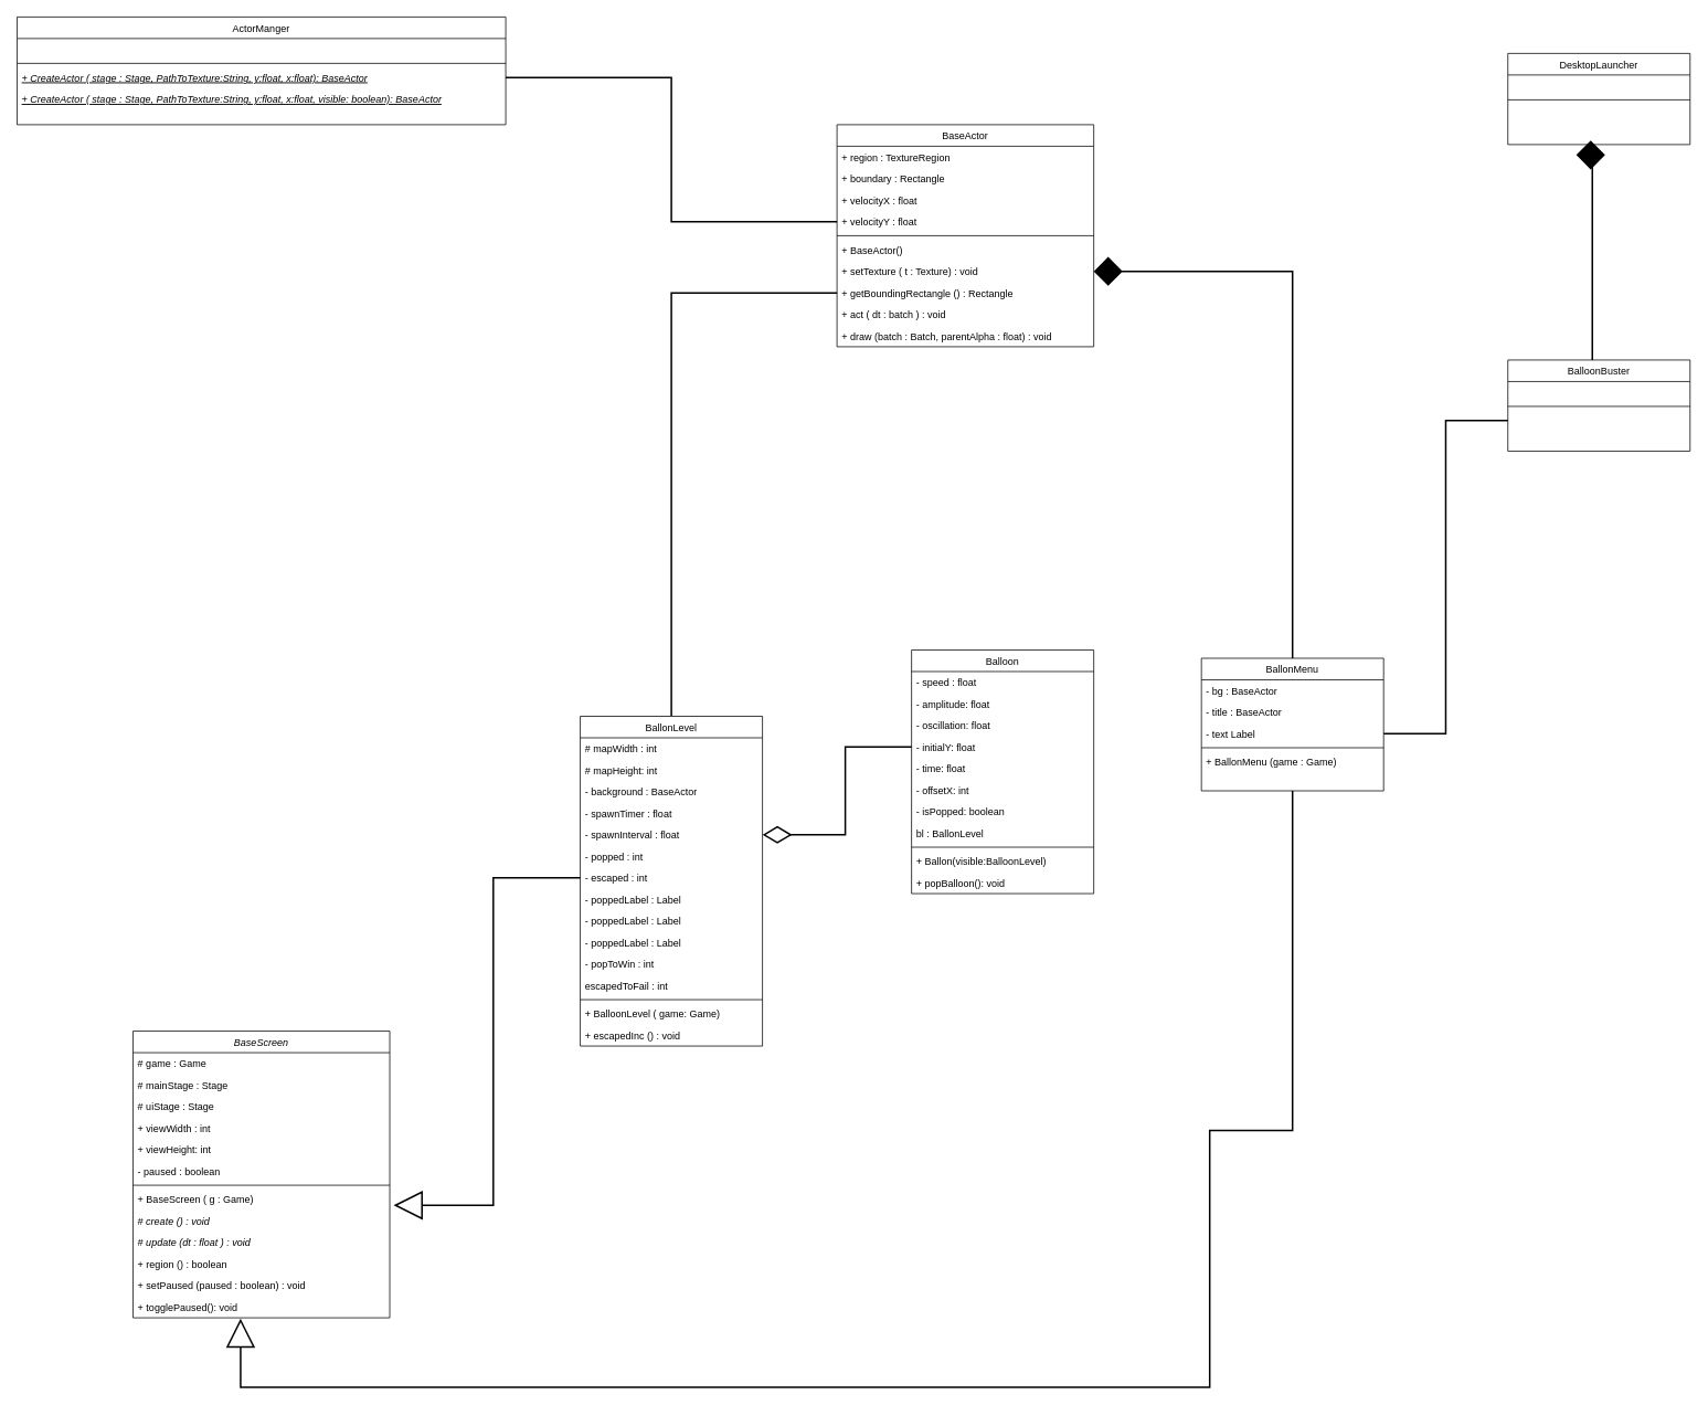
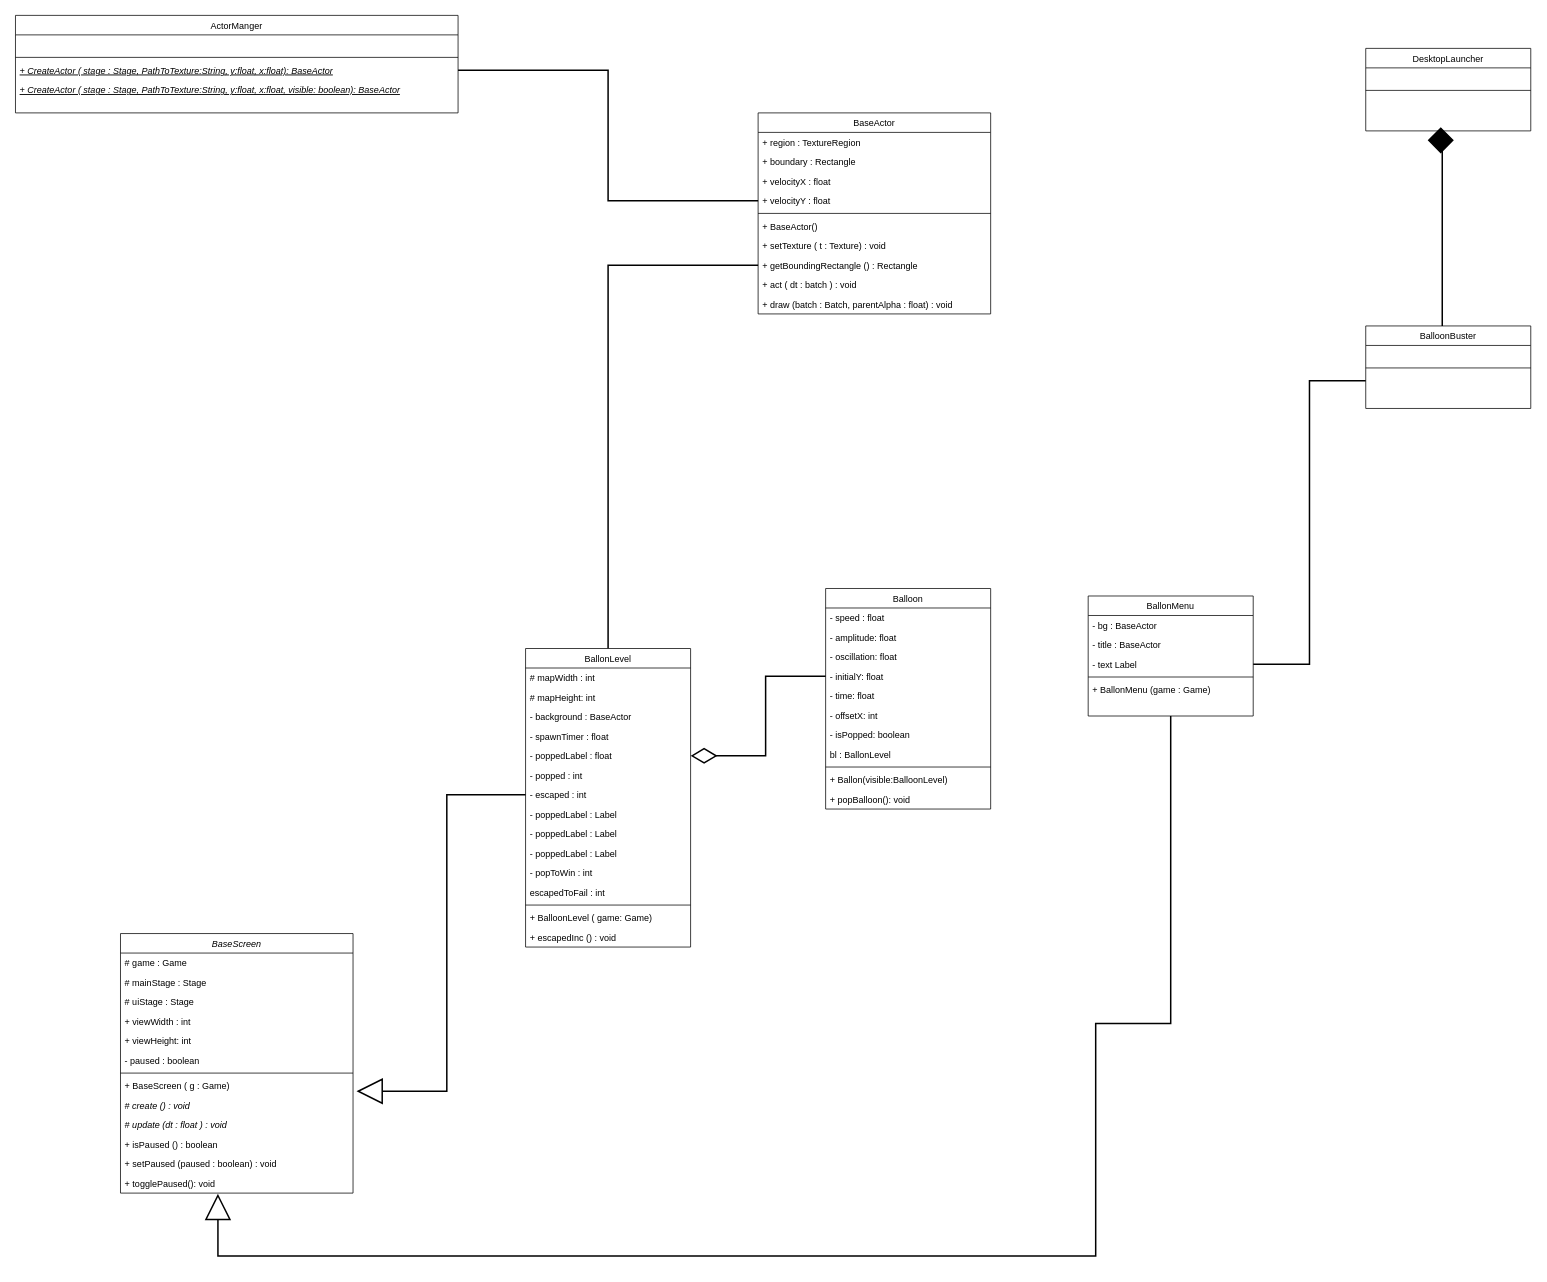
- <mxCell id="41" style="edgeStyle=orthogonalEdgeStyle;rounded=0;orthogonalLoop=1;jettySize=auto;html=1;exitX=0.5;exitY=0;exitDx=0;exitDy=0;entryX=1;entryY=0.5;entryDx=0;entryDy=0;endArrow=diamond;endFill=1;endSize=30;strokeWidth=2;" parent="1" source="43" target="56" edge="1"><mxGeometry relative="1" as="geometry"><Array as="points"><mxPoint x="1560" y="624" /><mxPoint x="1560" y="327" /></Array></mxGeometry></mxCell>
- <mxCell id="30" value="- spawnInterval : float" style="text;align=left;verticalAlign=top;spacingLeft=4;spacingRight=4;overflow=hidden;rotatable=0;points=[[0,0.5],[1,0.5]];portConstraint=eastwest;rounded=0;shadow=0;html=0;" parent="25" vertex="1"><mxGeometry y="130" width="220" height="26" as="geometry" /></mxCell>
+ <mxCell id="30" value="- poppedLabel : float" style="text;align=left;verticalAlign=top;spacingLeft=4;spacingRight=4;overflow=hidden;rotatable=0;points=[[0,0.5],[1,0.5]];portConstraint=eastwest;rounded=0;shadow=0;html=0;" parent="25" vertex="1"><mxGeometry y="130" width="220" height="26" as="geometry" /></mxCell>
- <mxCell id="71" value="+ region () : boolean" style="text;align=left;verticalAlign=top;spacingLeft=4;spacingRight=4;overflow=hidden;rotatable=0;points=[[0,0.5],[1,0.5]];portConstraint=eastwest;fontStyle=0;" parent="60" vertex="1"><mxGeometry y="268" width="310" height="26" as="geometry" /></mxCell>
+ <mxCell id="71" value="+ isPaused () : boolean" style="text;align=left;verticalAlign=top;spacingLeft=4;spacingRight=4;overflow=hidden;rotatable=0;points=[[0,0.5],[1,0.5]];portConstraint=eastwest;fontStyle=0;" parent="60" vertex="1"><mxGeometry y="268" width="310" height="26" as="geometry" /></mxCell>
